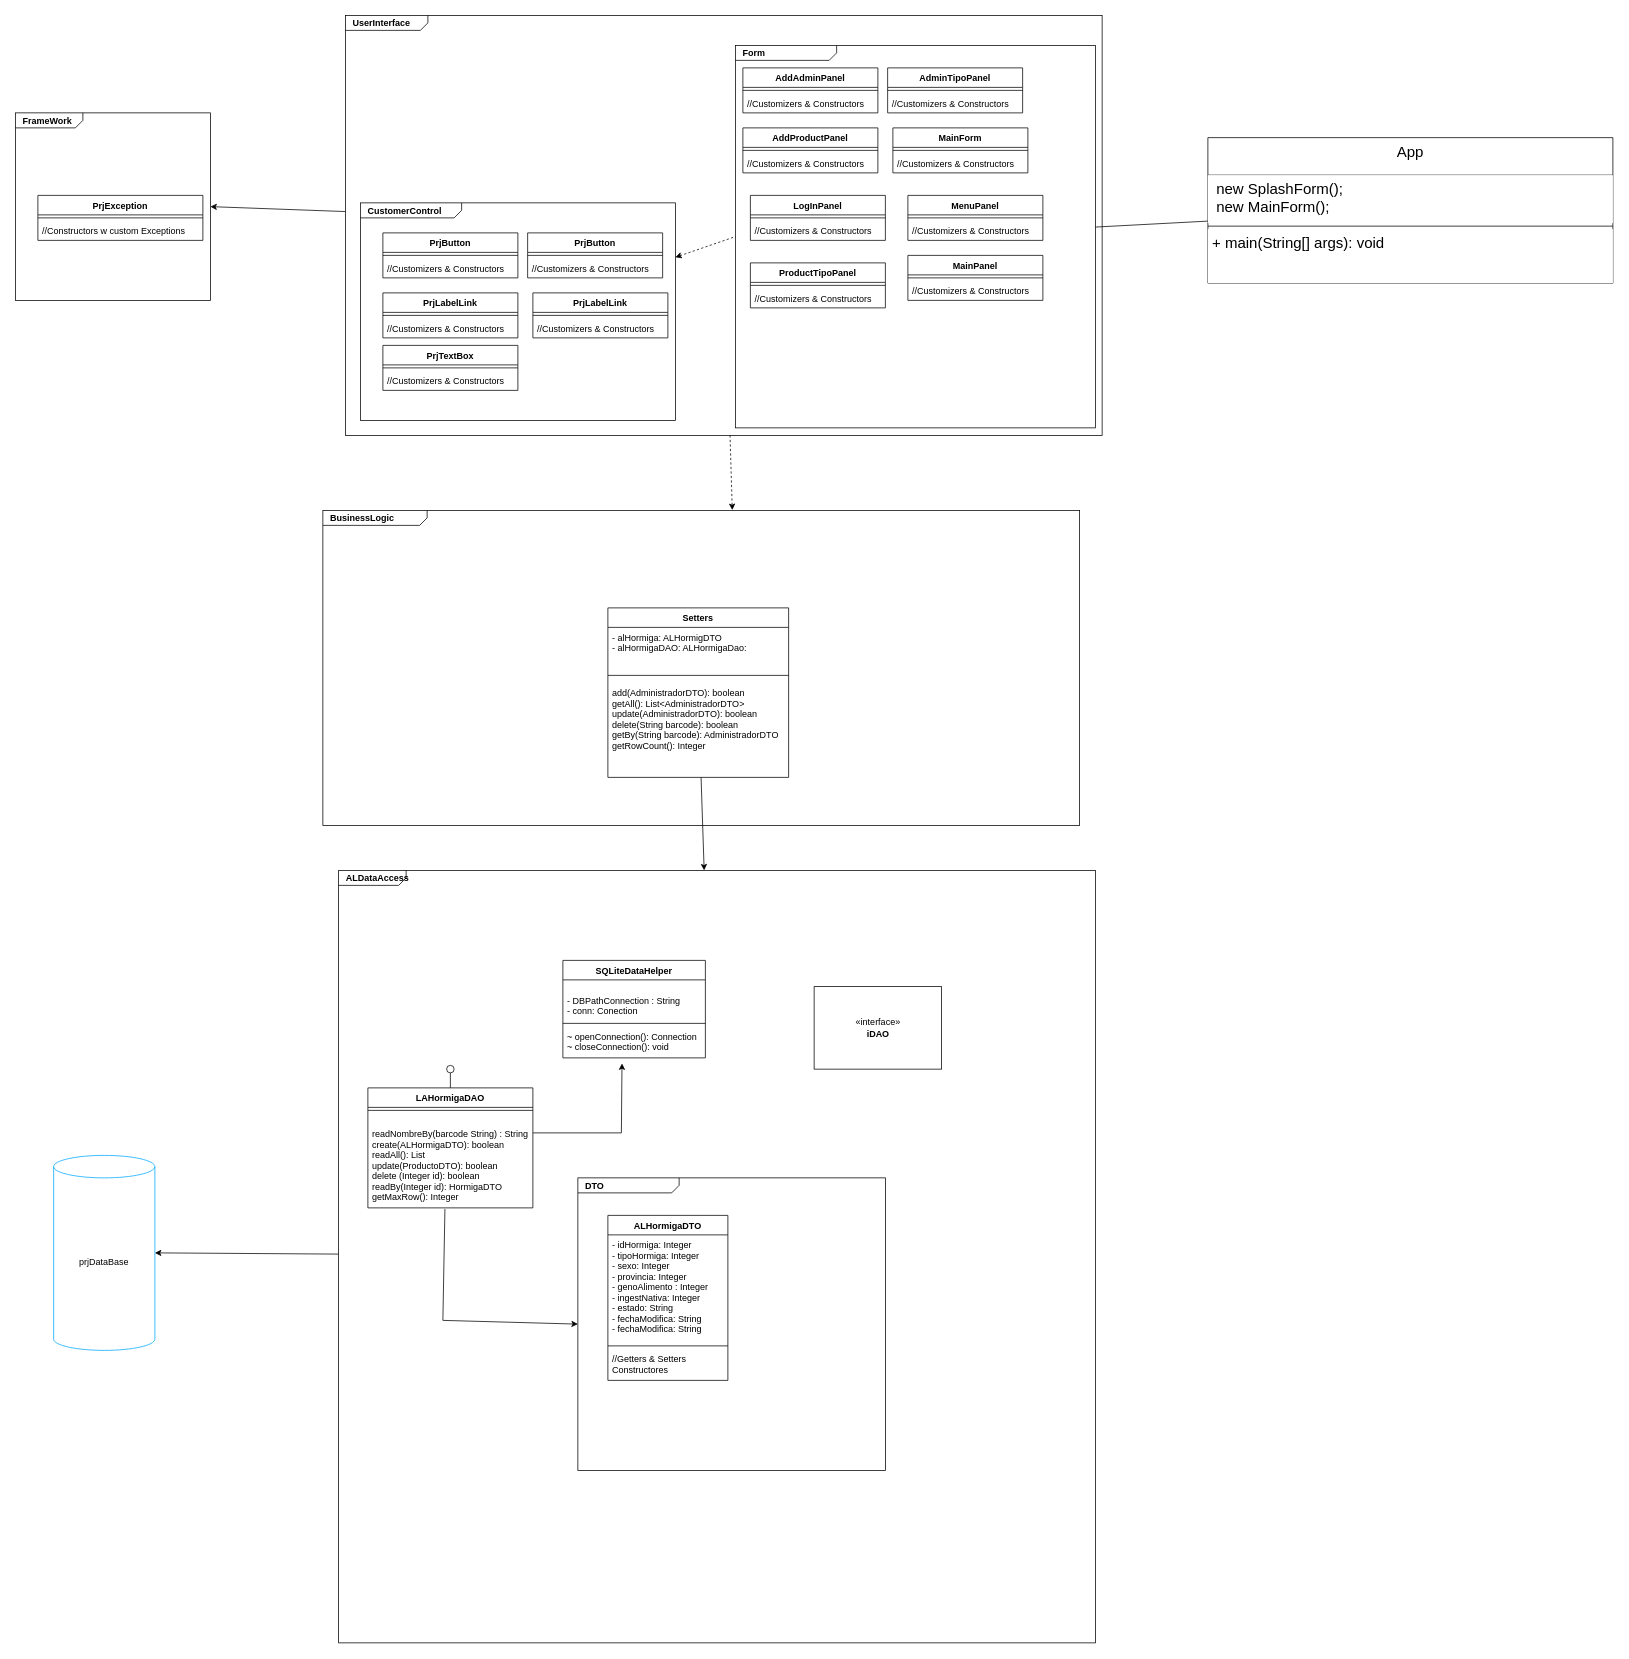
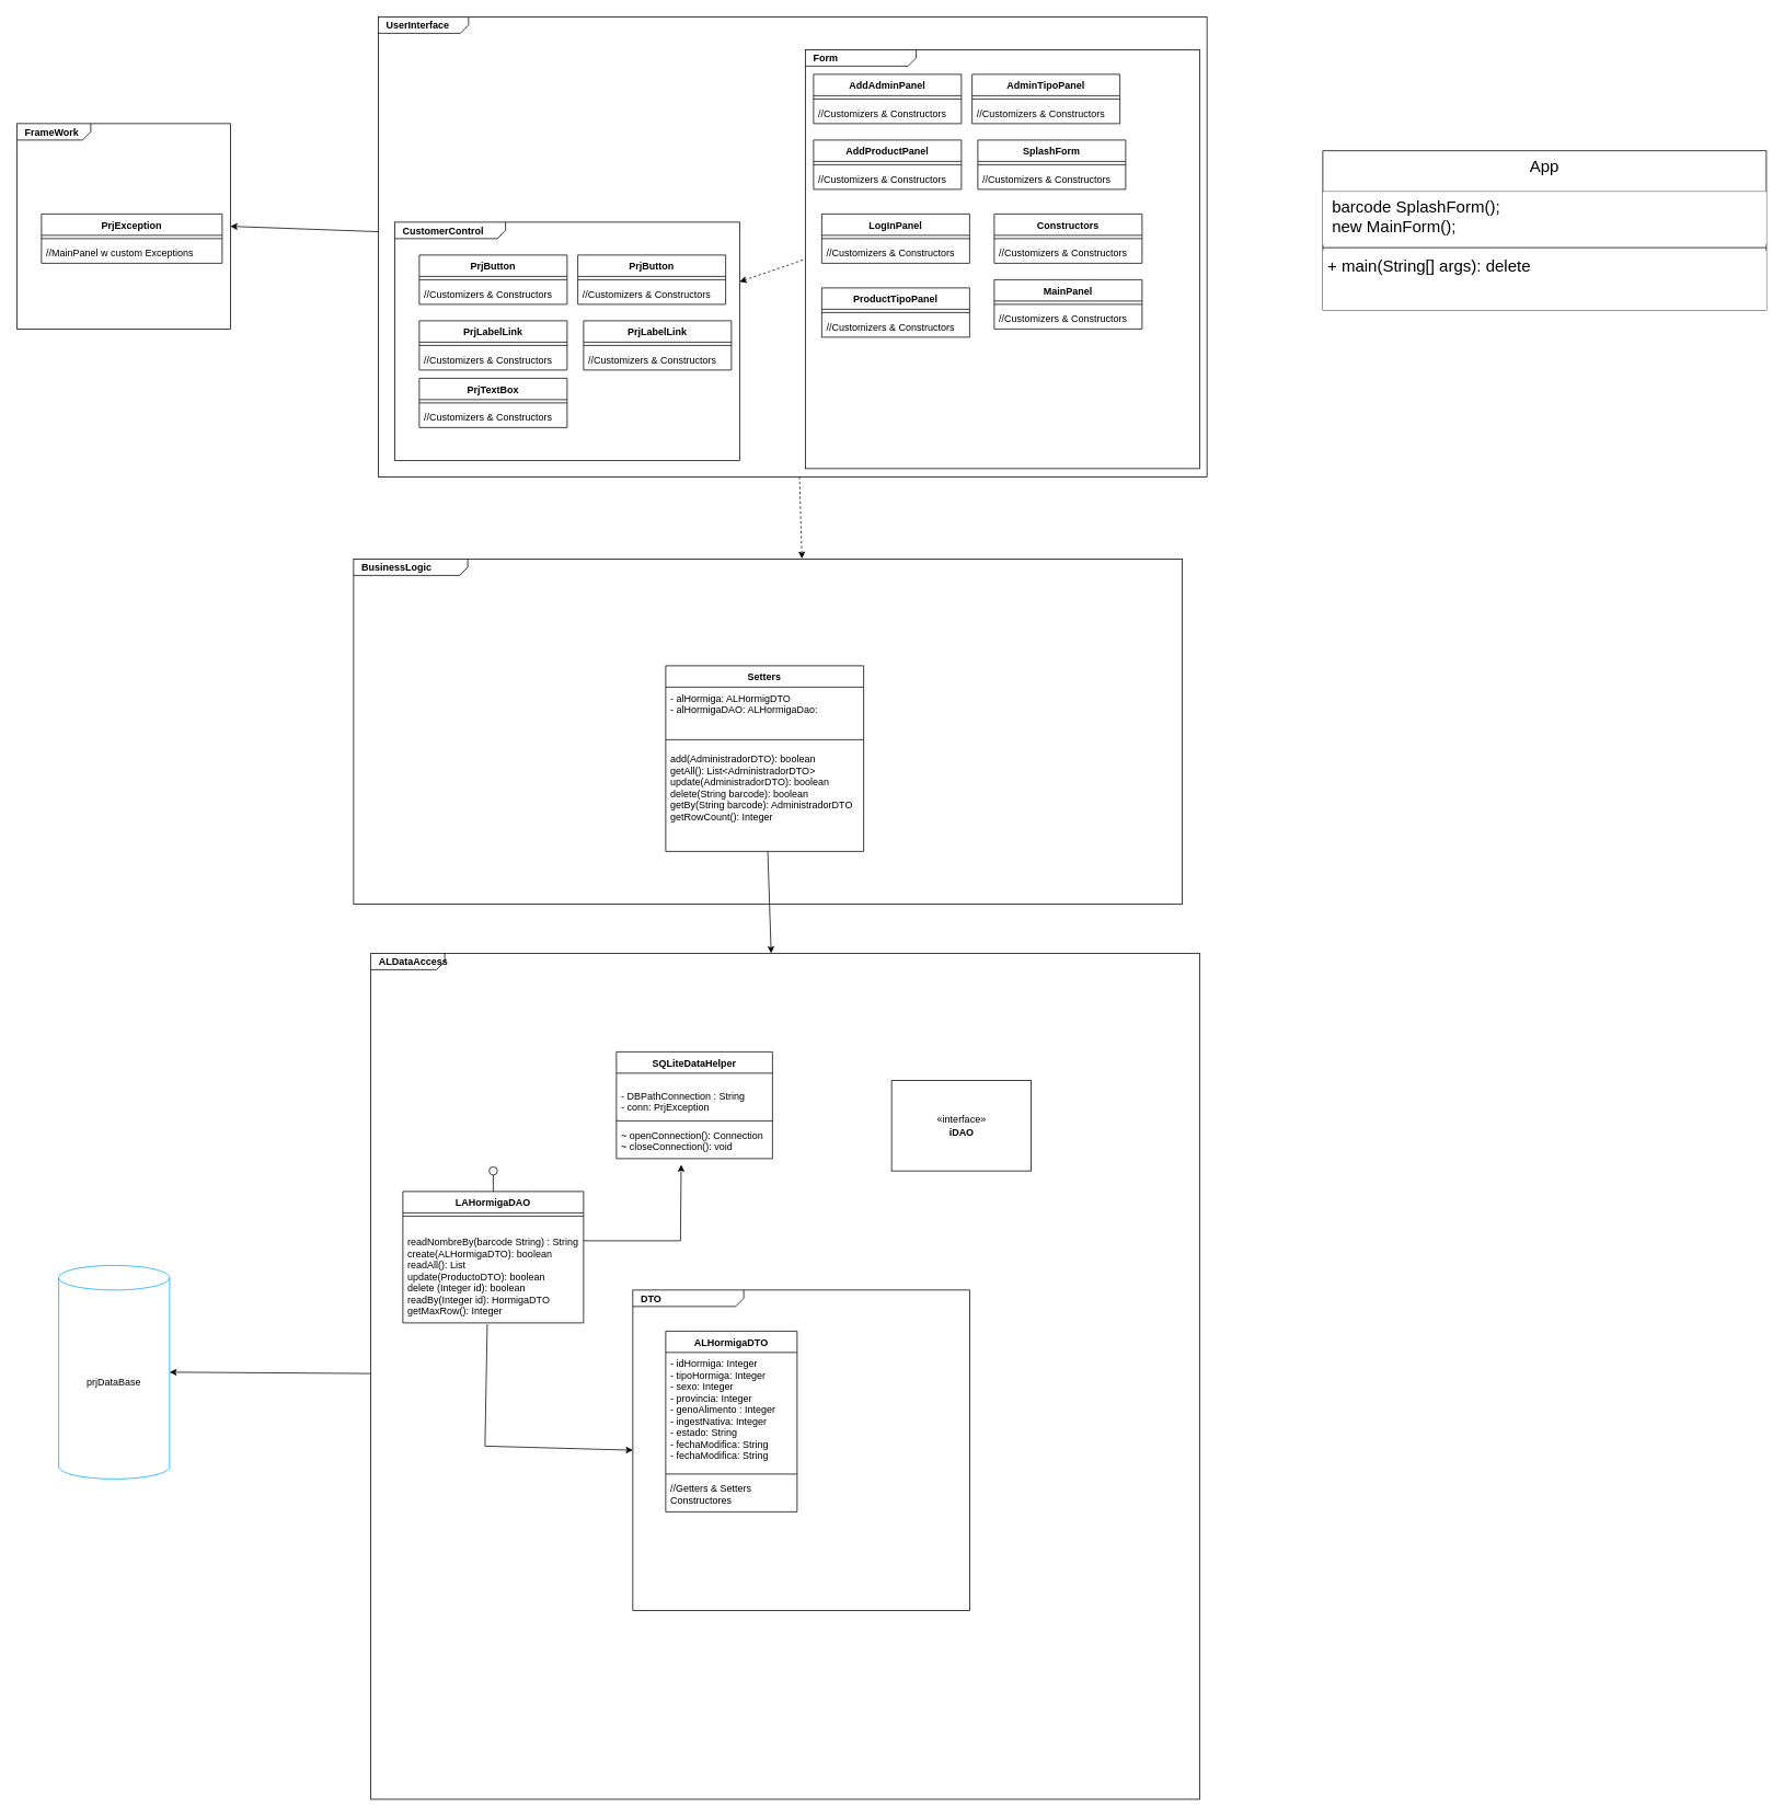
- <mxCell id="64" value="MainForm" style="swimlane;fontStyle=1;align=center;verticalAlign=top;childLayout=stackLayout;horizontal=1;startSize=26;horizontalStack=0;resizeParent=1;resizeParentMax=0;resizeLast=0;collapsible=1;marginBottom=0;strokeColor=#030303;fillColor=#FFFFFF;" parent="1" vertex="1"><mxGeometry x="1190" y="170" width="180" height="60" as="geometry" /></mxCell>
+ <mxCell id="64" value="SplashForm" style="swimlane;fontStyle=1;align=center;verticalAlign=top;childLayout=stackLayout;horizontal=1;startSize=26;horizontalStack=0;resizeParent=1;resizeParentMax=0;resizeLast=0;collapsible=1;marginBottom=0;strokeColor=#030303;fillColor=#FFFFFF;" parent="1" vertex="1"><mxGeometry x="1190" y="170" width="180" height="60" as="geometry" /></mxCell>
- <mxCell id="8" value=" new SplashForm();&#10; new MainForm();" style="text;strokeColor=none;fillColor=#FFFFFF;align=left;verticalAlign=top;spacingLeft=4;spacingRight=4;overflow=hidden;rotatable=0;points=[[0,0.5],[1,0.5]];portConstraint=eastwest;hachureGap=4;fontFamily=Helvetica;fontSize=20;rounded=0;labelBackgroundColor=none;fontStyle=0" parent="7" vertex="1"><mxGeometry y="50" width="540" height="64" as="geometry" /></mxCell>
+ <mxCell id="8" value=" barcode SplashForm();&#10; new MainForm();" style="text;strokeColor=none;fillColor=#FFFFFF;align=left;verticalAlign=top;spacingLeft=4;spacingRight=4;overflow=hidden;rotatable=0;points=[[0,0.5],[1,0.5]];portConstraint=eastwest;hachureGap=4;fontFamily=Helvetica;fontSize=20;rounded=0;labelBackgroundColor=none;fontStyle=0" parent="7" vertex="1"><mxGeometry y="50" width="540" height="64" as="geometry" /></mxCell>
- <mxCell id="67" value="MenuPanel" style="swimlane;fontStyle=1;align=center;verticalAlign=top;childLayout=stackLayout;horizontal=1;startSize=26;horizontalStack=0;resizeParent=1;resizeParentMax=0;resizeLast=0;collapsible=1;marginBottom=0;strokeColor=#030303;fillColor=#FFFFFF;" parent="1" vertex="1"><mxGeometry x="1210" y="260" width="180" height="60" as="geometry" /></mxCell>
+ <mxCell id="67" value="Constructors" style="swimlane;fontStyle=1;align=center;verticalAlign=top;childLayout=stackLayout;horizontal=1;startSize=26;horizontalStack=0;resizeParent=1;resizeParentMax=0;resizeLast=0;collapsible=1;marginBottom=0;strokeColor=#030303;fillColor=#FFFFFF;" parent="1" vertex="1"><mxGeometry x="1210" y="260" width="180" height="60" as="geometry" /></mxCell>
- <mxCell id="6" style="edgeStyle=none;rounded=0;html=1;startArrow=none;startFill=0;endArrow=none;endFill=0;" parent="1" source="7" target="5" edge="1"><mxGeometry relative="1" as="geometry" /></mxCell>
- <mxCell id="78" value="//Constructors w custom Exceptions" style="text;strokeColor=none;fillColor=none;align=left;verticalAlign=top;spacingLeft=4;spacingRight=4;overflow=hidden;rotatable=0;points=[[0,0.5],[1,0.5]];portConstraint=eastwest;" parent="76" vertex="1"><mxGeometry y="34" width="220" height="26" as="geometry" /></mxCell>
+ <mxCell id="78" value="//MainPanel w custom Exceptions" style="text;strokeColor=none;fillColor=none;align=left;verticalAlign=top;spacingLeft=4;spacingRight=4;overflow=hidden;rotatable=0;points=[[0,0.5],[1,0.5]];portConstraint=eastwest;" parent="76" vertex="1"><mxGeometry y="34" width="220" height="26" as="geometry" /></mxCell>
- <mxCell id="10" value="+ main(String[] args): void&#10;" style="text;strokeColor=none;fillColor=#FFFFFF;align=left;verticalAlign=top;spacingLeft=4;spacingRight=4;overflow=hidden;rotatable=0;points=[[0,0.5],[1,0.5]];portConstraint=eastwest;hachureGap=4;fontFamily=Helvetica;fontSize=20;rounded=0;" parent="7" vertex="1"><mxGeometry y="122" width="540" height="72" as="geometry" /></mxCell>
+ <mxCell id="10" value="+ main(String[] args): delete&#10;" style="text;strokeColor=none;fillColor=#FFFFFF;align=left;verticalAlign=top;spacingLeft=4;spacingRight=4;overflow=hidden;rotatable=0;points=[[0,0.5],[1,0.5]];portConstraint=eastwest;hachureGap=4;fontFamily=Helvetica;fontSize=20;rounded=0;" parent="7" vertex="1"><mxGeometry y="122" width="540" height="72" as="geometry" /></mxCell>
- <mxCell id="25" value="&#10;- DBPathConnection : String&#10;- conn: Conection" style="text;strokeColor=none;fillColor=none;align=left;verticalAlign=top;spacingLeft=4;spacingRight=4;overflow=hidden;rotatable=0;points=[[0,0.5],[1,0.5]];portConstraint=eastwest;" parent="24" vertex="1"><mxGeometry y="26" width="190" height="54" as="geometry" /></mxCell>
+ <mxCell id="25" value="&#10;- DBPathConnection : String&#10;- conn: PrjException" style="text;strokeColor=none;fillColor=none;align=left;verticalAlign=top;spacingLeft=4;spacingRight=4;overflow=hidden;rotatable=0;points=[[0,0.5],[1,0.5]];portConstraint=eastwest;" parent="24" vertex="1"><mxGeometry y="26" width="190" height="54" as="geometry" /></mxCell>
